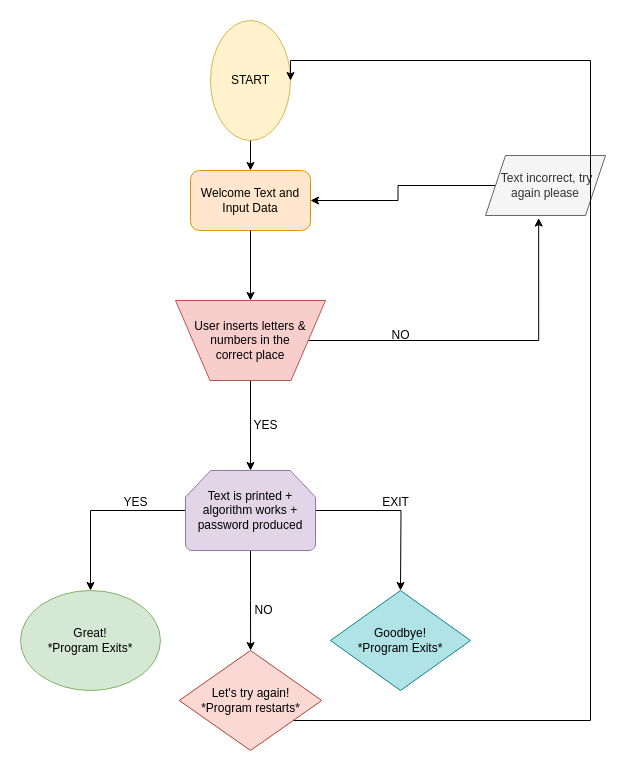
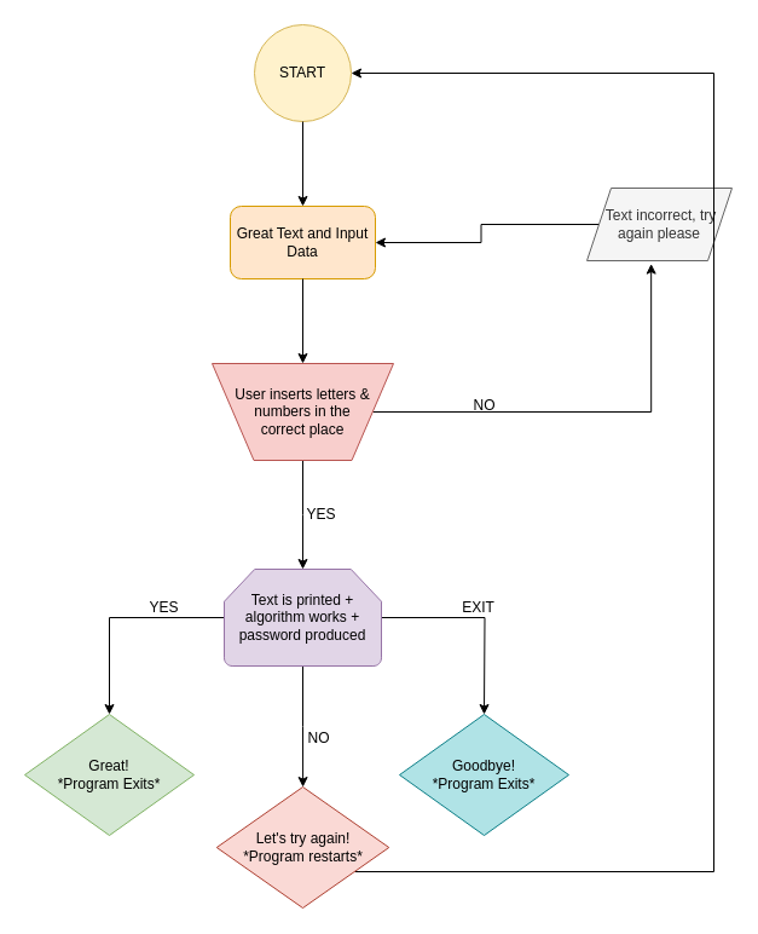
- <mxCell id="2" value="START" style="ellipse;whiteSpace=wrap;html=1;aspect=fixed;fillColor=#fff2cc;strokeColor=#d6b656;" vertex="1" parent="1"><mxGeometry x="210" y="20" width="80" height="120" as="geometry" /></mxCell>
+ <mxCell id="2" value="START" style="ellipse;whiteSpace=wrap;html=1;aspect=fixed;fillColor=#fff2cc;strokeColor=#d6b656;" vertex="1" parent="1"><mxGeometry x="210" y="20" width="80" height="80" as="geometry" /></mxCell>
- <mxCell id="4" value="Welcome Text and Input Data" style="rounded=1;whiteSpace=wrap;html=1;fillColor=#ffe6cc;strokeColor=#d79b00;" vertex="1" parent="1"><mxGeometry x="190" y="170" width="120" height="60" as="geometry" /></mxCell>
+ <mxCell id="4" value="Great Text and Input Data" style="rounded=1;whiteSpace=wrap;html=1;fillColor=#ffe6cc;strokeColor=#d79b00;" vertex="1" parent="1"><mxGeometry x="190" y="170" width="120" height="60" as="geometry" /></mxCell>
- <mxCell id="16" value="Great!&lt;br&gt;*Program Exits*" style="ellipse;whiteSpace=wrap;html=1;strokeWidth=1;fillColor=#d5e8d4;strokeColor=#82b366;" vertex="1" parent="1"><mxGeometry x="20" y="590" width="140" height="100" as="geometry" /></mxCell>
+ <mxCell id="16" value="Great!&lt;br&gt;*Program Exits*" style="rhombus;whiteSpace=wrap;html=1;strokeWidth=1;fillColor=#d5e8d4;strokeColor=#82b366;" vertex="1" parent="1"><mxGeometry x="20" y="590" width="140" height="100" as="geometry" /></mxCell>
